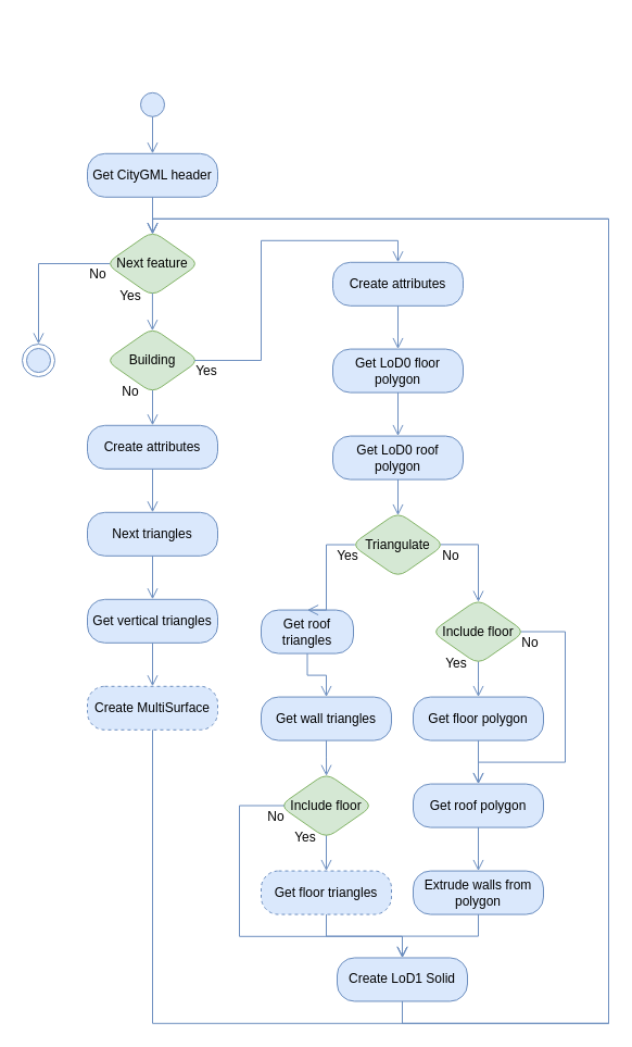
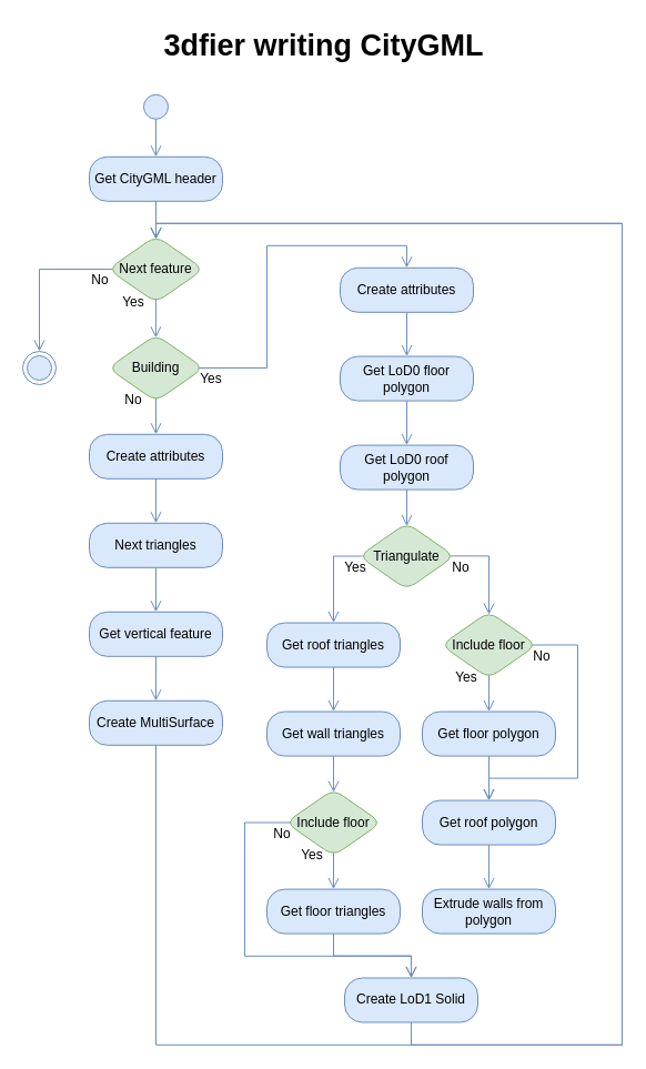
+ <mxCell id="60" value="3dfier writing CityGML" style="text;strokeColor=none;fillColor=none;html=1;fontSize=27;fontStyle=1;verticalAlign=middle;align=center;rounded=0;shadow=0;" vertex="1" parent="1"><mxGeometry x="131.4" y="20.8" width="319" height="40" as="geometry" /></mxCell>
- <mxCell id="33" value="Get vertical triangles" style="rounded=1;whiteSpace=wrap;html=1;arcSize=40;fillColor=#dae8fc;strokeColor=#6c8ebf;shadow=0;" parent="1" vertex="1"><mxGeometry x="80" y="550.8" width="120" height="40" as="geometry" /></mxCell>
+ <mxCell id="33" value="Get vertical feature" style="rounded=1;whiteSpace=wrap;html=1;arcSize=40;fillColor=#dae8fc;strokeColor=#6c8ebf;shadow=0;" parent="1" vertex="1"><mxGeometry x="80" y="550.8" width="120" height="40" as="geometry" /></mxCell>
- <mxCell id="22" value="Get roof triangles" style="rounded=1;whiteSpace=wrap;html=1;arcSize=40;fillColor=#dae8fc;strokeColor=#6c8ebf;shadow=0;" parent="1" vertex="1"><mxGeometry x="240" y="560.57" width="85" height="40" as="geometry" /></mxCell>
+ <mxCell id="22" value="Get roof triangles" style="rounded=1;whiteSpace=wrap;html=1;arcSize=40;fillColor=#dae8fc;strokeColor=#6c8ebf;shadow=0;" parent="1" vertex="1"><mxGeometry x="240" y="560.57" width="120" height="40" as="geometry" /></mxCell>
- <mxCell id="35" value="Create MultiSurface" style="rounded=1;whiteSpace=wrap;html=1;arcSize=40;fillColor=#dae8fc;strokeColor=#6c8ebf;shadow=0;dashed=1;" parent="1" vertex="1"><mxGeometry x="80" y="630.8" width="120" height="40" as="geometry" /></mxCell>
+ <mxCell id="35" value="Create MultiSurface" style="rounded=1;whiteSpace=wrap;html=1;arcSize=40;fillColor=#dae8fc;strokeColor=#6c8ebf;shadow=0;" parent="1" vertex="1"><mxGeometry x="80" y="630.8" width="120" height="40" as="geometry" /></mxCell>
- <mxCell id="19" value="Get floor triangles" style="rounded=1;whiteSpace=wrap;html=1;arcSize=40;fillColor=#dae8fc;strokeColor=#6c8ebf;shadow=0;dashed=1;" parent="1" vertex="1"><mxGeometry x="240" y="800.57" width="120" height="40" as="geometry" /></mxCell>
+ <mxCell id="19" value="Get floor triangles" style="rounded=1;whiteSpace=wrap;html=1;arcSize=40;fillColor=#dae8fc;strokeColor=#6c8ebf;shadow=0;" parent="1" vertex="1"><mxGeometry x="240" y="800.57" width="120" height="40" as="geometry" /></mxCell>
- <mxCell id="58" value="" style="edgeStyle=orthogonalEdgeStyle;html=1;verticalAlign=bottom;endArrow=open;endSize=8;strokeColor=#6c8ebf;fillColor=#dae8fc;shadow=0;rounded=0;exitX=0.5;exitY=1;exitDx=0;exitDy=0;entryX=0.5;entryY=0;entryDx=0;entryDy=0;" parent="1" source="57" target="26" edge="1"><mxGeometry relative="1" as="geometry"><mxPoint x="440" y="880.57" as="targetPoint" /><mxPoint x="444.71" y="610.57" as="sourcePoint" /><Array as="points"><mxPoint x="440" y="860.57" /><mxPoint x="370" y="860.57" /></Array></mxGeometry></mxCell>
